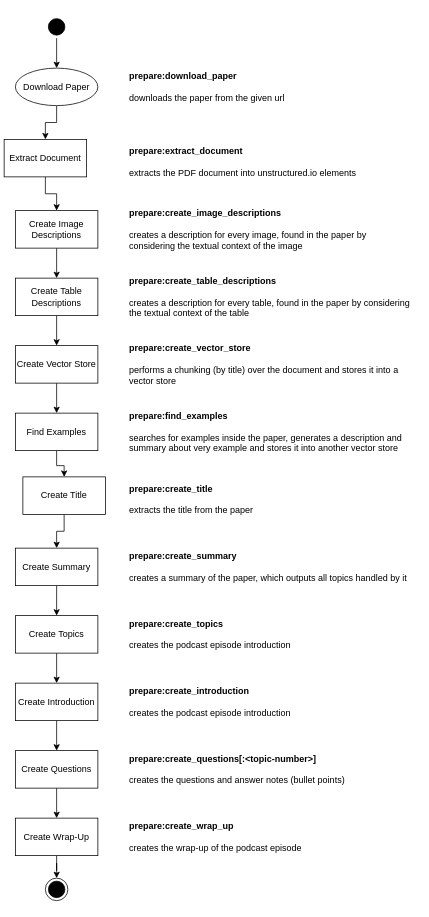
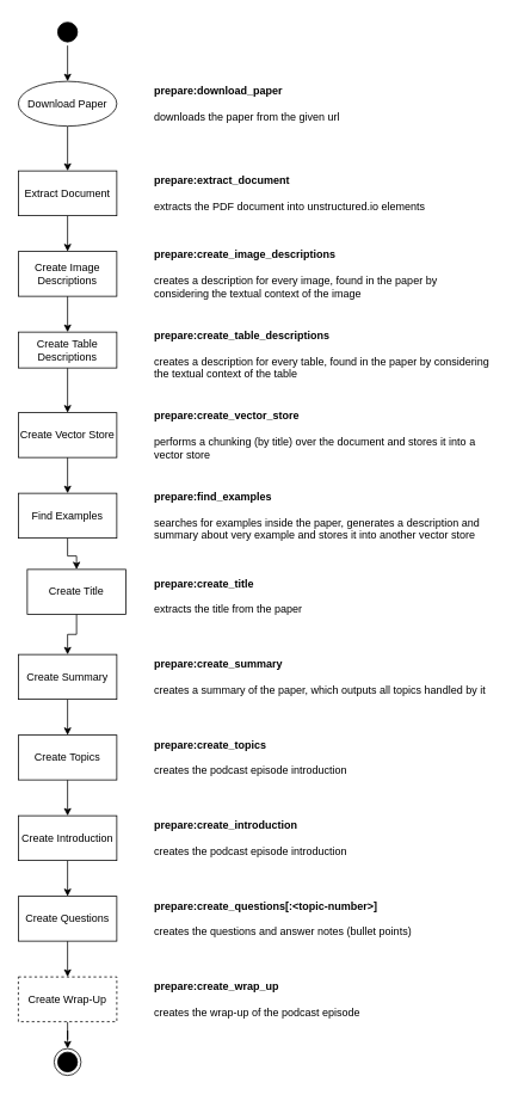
- <mxCell id="9" value="Extract Document" style="html=1;whiteSpace=wrap;" vertex="1" parent="1"><mxGeometry x="5" y="185" width="110" height="50" as="geometry" /></mxCell>
+ <mxCell id="9" value="Extract Document" style="html=1;whiteSpace=wrap;" vertex="1" parent="1"><mxGeometry x="20" y="190" width="110" height="50" as="geometry" /></mxCell>
- <mxCell id="15" value="Create Table Descriptions" style="html=1;whiteSpace=wrap;" vertex="1" parent="1"><mxGeometry x="20" y="370" width="110" height="50" as="geometry" /></mxCell>
+ <mxCell id="15" value="Create Table Descriptions" style="html=1;whiteSpace=wrap;" vertex="1" parent="1"><mxGeometry x="20" y="370" width="110" height="40" as="geometry" /></mxCell>
- <mxCell id="39" value="Create Wrap-Up" style="html=1;whiteSpace=wrap;" vertex="1" parent="1"><mxGeometry x="20" y="1090" width="110" height="50" as="geometry" /></mxCell>
+ <mxCell id="39" value="Create Wrap-Up" style="html=1;whiteSpace=wrap;dashed=1;" vertex="1" parent="1"><mxGeometry x="20" y="1090" width="110" height="50" as="geometry" /></mxCell>
